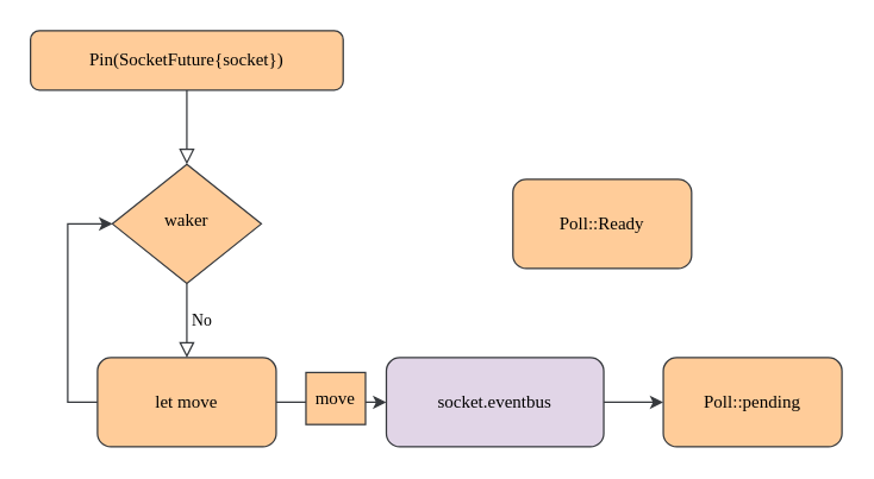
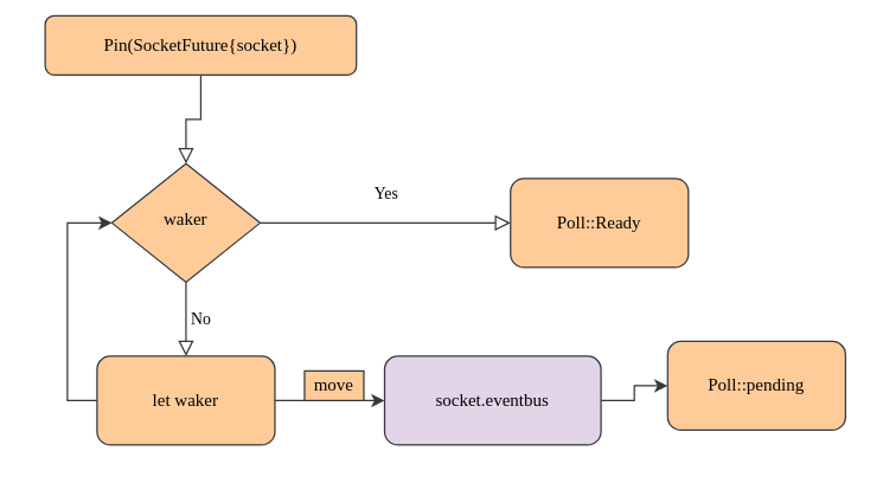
- <mxCell id="3" value="Pin(SocketFuture{socket})" style="rounded=1;whiteSpace=wrap;html=1;fontSize=12;glass=0;strokeWidth=1;shadow=0;fontFamily=Lucida Console;fillColor=#ffcc99;strokeColor=#36393d;" parent="1" vertex="1"><mxGeometry x="20" y="20" width="210" height="40" as="geometry" /></mxCell>
+ <mxCell id="3" value="Pin(SocketFuture{socket})" style="rounded=1;whiteSpace=wrap;html=1;fontSize=12;glass=0;strokeWidth=1;shadow=0;fontFamily=Lucida Console;fillColor=#ffcc99;strokeColor=#36393d;" parent="1" vertex="1"><mxGeometry x="30" y="10" width="210" height="40" as="geometry" /></mxCell>
+ <mxCell id="4" value="Yes" style="rounded=0;html=1;jettySize=auto;orthogonalLoop=1;fontSize=11;endArrow=block;endFill=0;endSize=8;strokeWidth=1;shadow=0;labelBackgroundColor=none;edgeStyle=orthogonalEdgeStyle;fontFamily=Lucida Console;entryX=0;entryY=0.5;entryDx=0;entryDy=0;fillColor=#ffcc99;strokeColor=#36393d;" parent="1" source="6" target="10" edge="1"><mxGeometry y="20" relative="1" as="geometry"><mxPoint as="offset" /><mxPoint x="295" y="160" as="targetPoint" /></mxGeometry></mxCell>
- <mxCell id="13" value="move" style="text;html=1;strokeColor=#36393d;fillColor=#ffcc99;align=center;verticalAlign=middle;whiteSpace=wrap;rounded=0;fontFamily=Lucida Console;" vertex="1" parent="1"><mxGeometry x="205" y="250" width="40" height="35" as="geometry" /></mxCell>
+ <mxCell id="13" value="move" style="text;html=1;strokeColor=#36393d;fillColor=#ffcc99;align=center;verticalAlign=middle;whiteSpace=wrap;rounded=0;fontFamily=Lucida Console;" vertex="1" parent="1"><mxGeometry x="205" y="250" width="40" height="20" as="geometry" /></mxCell>
- <mxCell id="9" value="let move" style="rounded=1;whiteSpace=wrap;html=1;fontFamily=Lucida Console;fillColor=#ffcc99;strokeColor=#36393d;" vertex="1" parent="1"><mxGeometry x="65" y="240" width="120" height="60" as="geometry" /></mxCell>
+ <mxCell id="9" value="let waker" style="rounded=1;whiteSpace=wrap;html=1;fontFamily=Lucida Console;fillColor=#ffcc99;strokeColor=#36393d;" vertex="1" parent="1"><mxGeometry x="65" y="240" width="120" height="60" as="geometry" /></mxCell>
- <mxCell id="14" value="Poll::pending" style="rounded=1;whiteSpace=wrap;html=1;fontFamily=Lucida Console;fillColor=#ffcc99;strokeColor=#36393d;" vertex="1" parent="1"><mxGeometry x="445" y="240" width="120" height="60" as="geometry" /></mxCell>
+ <mxCell id="14" value="Poll::pending" style="rounded=1;whiteSpace=wrap;html=1;fontFamily=Lucida Console;fillColor=#ffcc99;strokeColor=#36393d;" vertex="1" parent="1"><mxGeometry x="450" y="230" width="120" height="60" as="geometry" /></mxCell>
